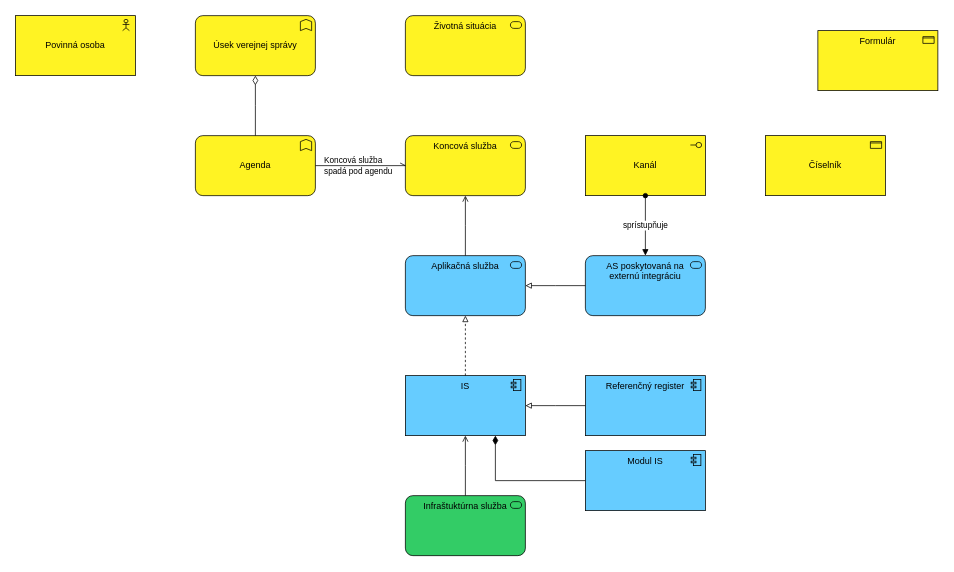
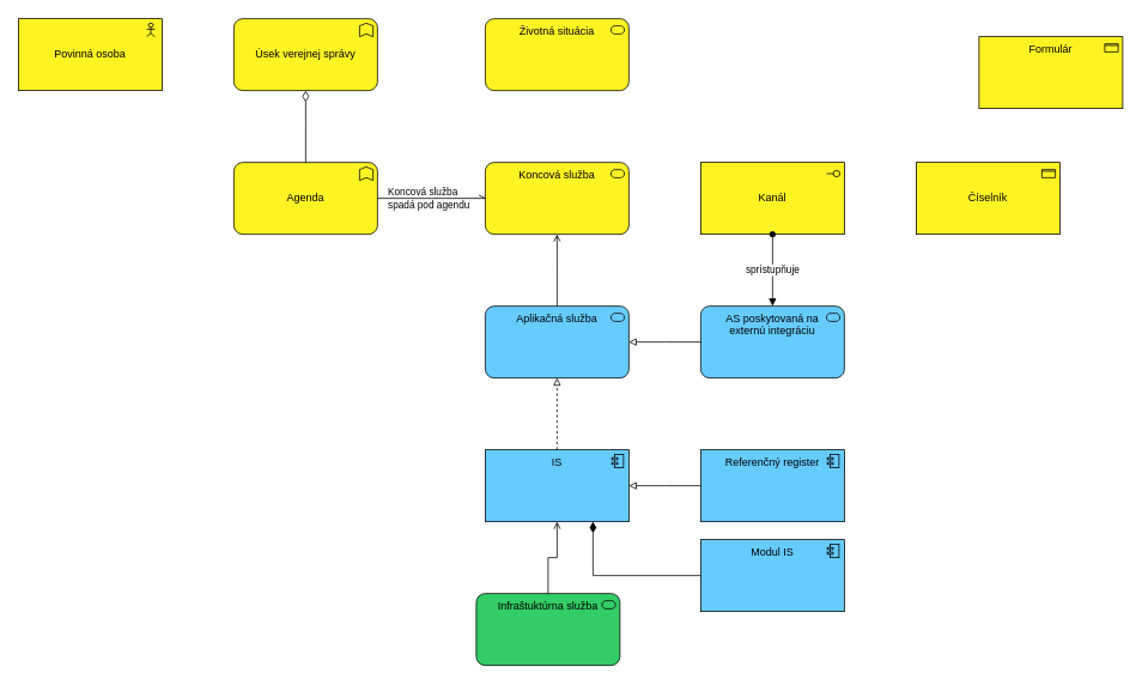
- <mxCell id="6" value="Infraštuktúrna služba" style="html=1;outlineConnect=0;whiteSpace=wrap;fillColor=#33CC66;shape=mxgraph.archimate3.application;appType=serv;archiType=rounded;strokeColor=#000000;verticalAlign=top;" parent="1" vertex="1"><mxGeometry x="540" y="660" width="160" height="80" as="geometry" /></mxCell>
+ <mxCell id="6" value="Infraštuktúrna služba" style="html=1;outlineConnect=0;whiteSpace=wrap;fillColor=#33CC66;shape=mxgraph.archimate3.application;appType=serv;archiType=rounded;strokeColor=#000000;verticalAlign=top;" parent="1" vertex="1"><mxGeometry x="530" y="660" width="160" height="80" as="geometry" /></mxCell>
